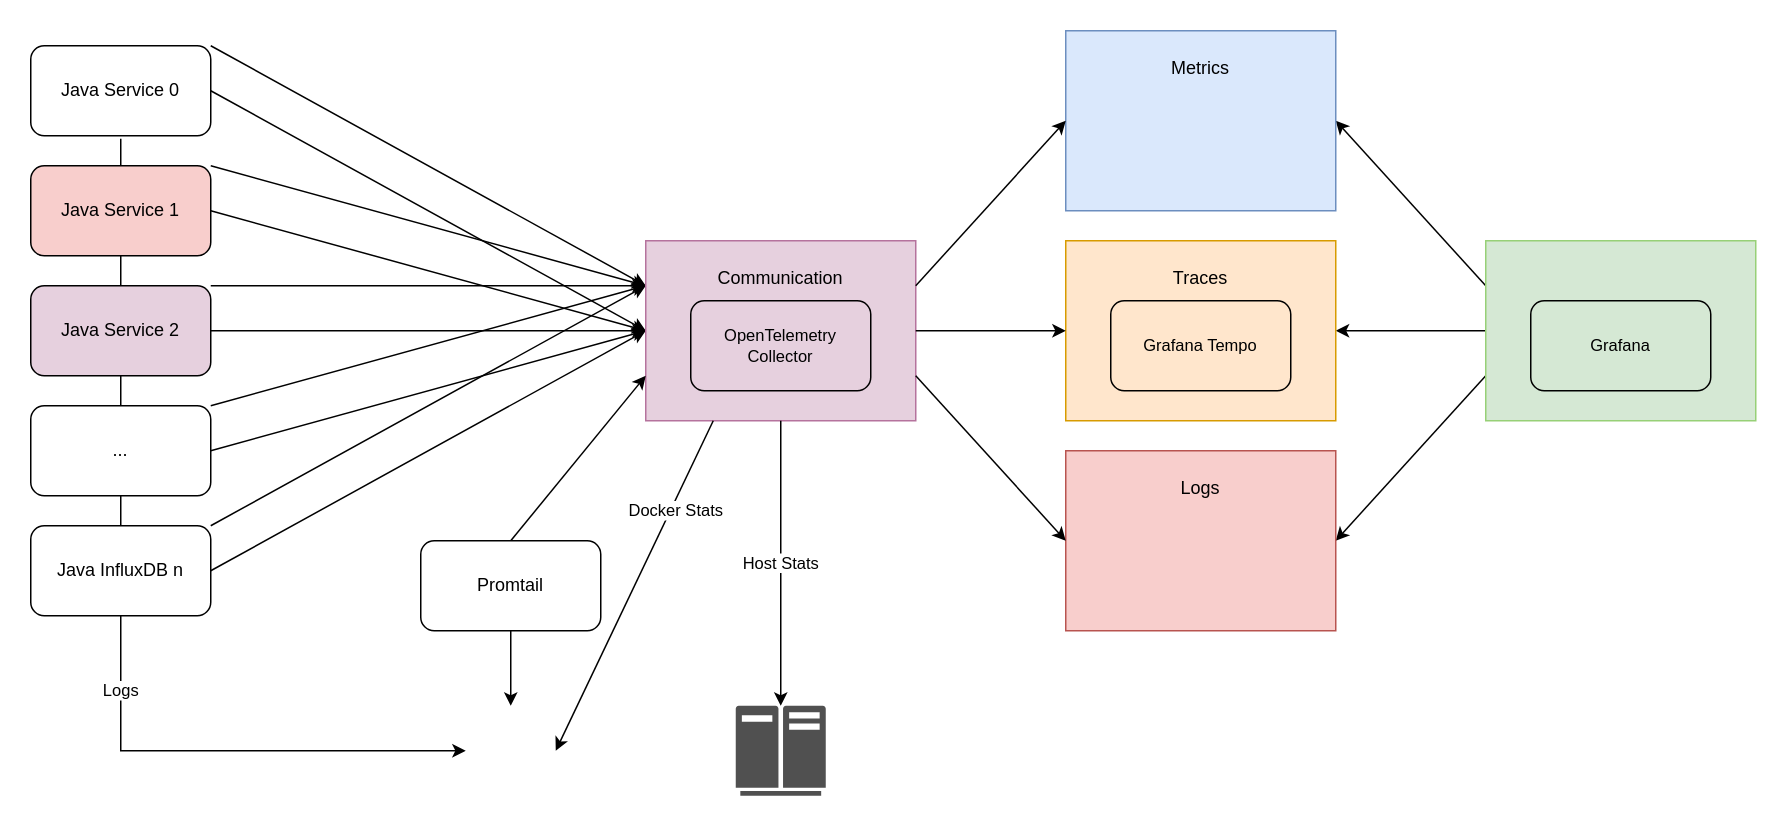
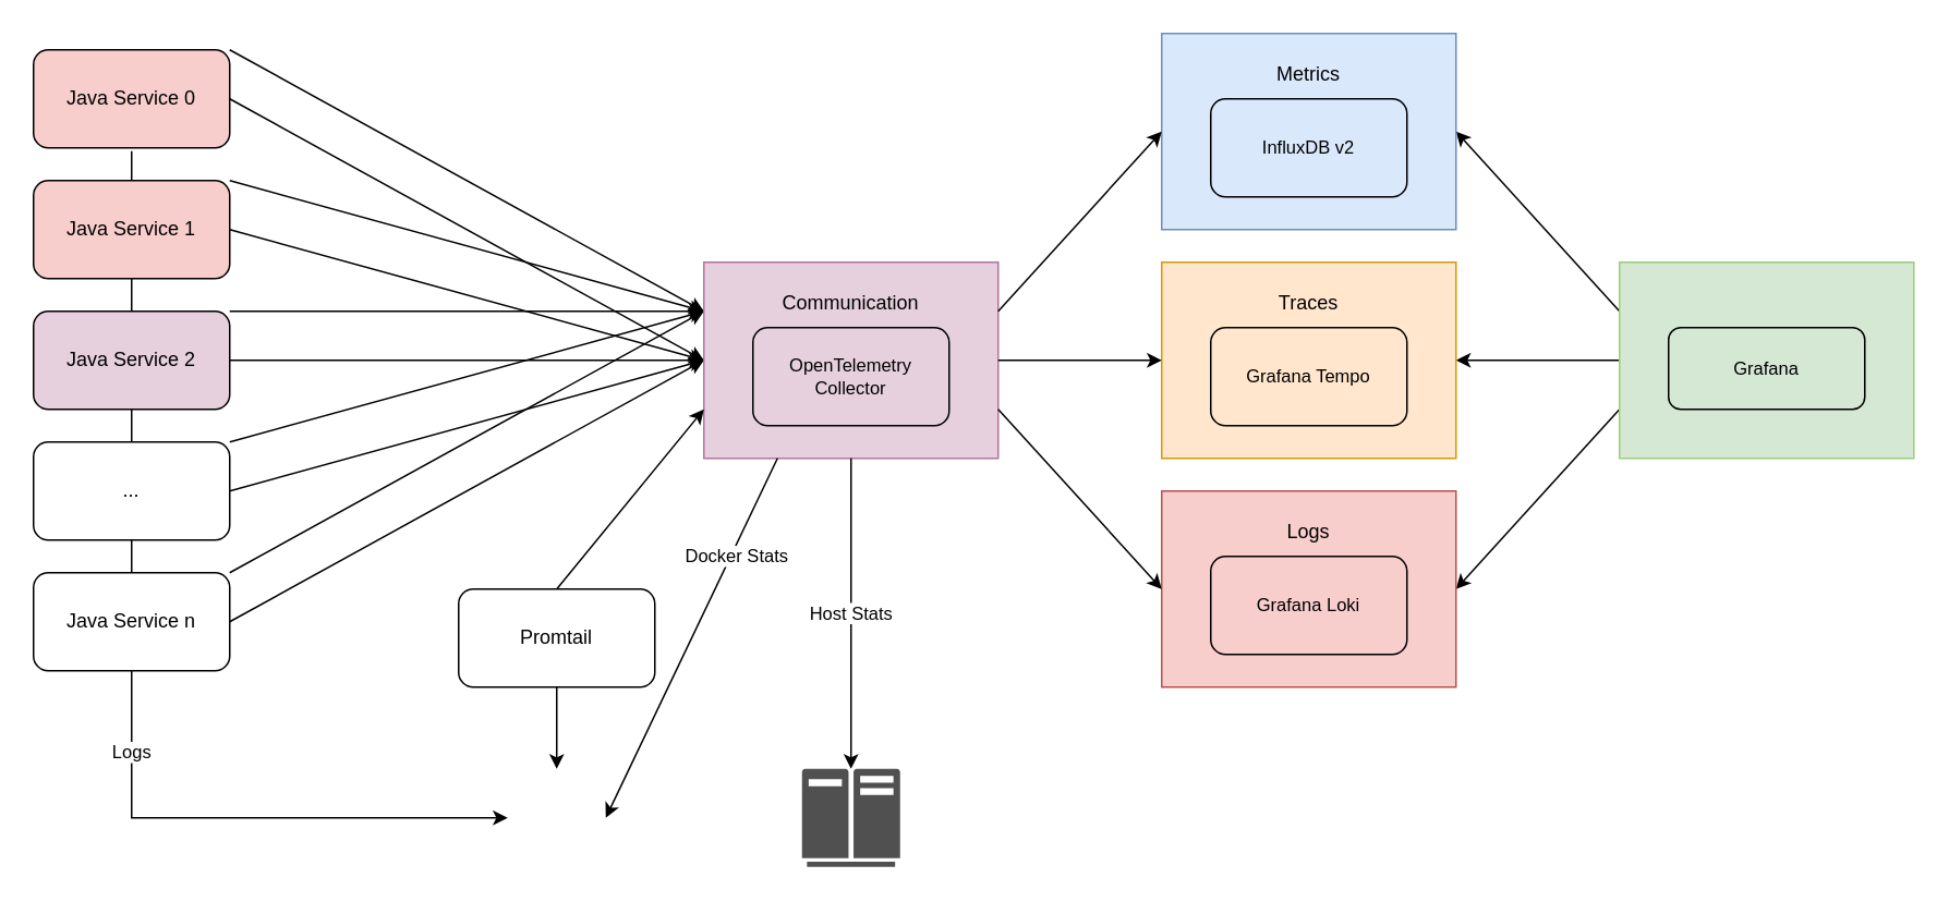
- <mxCell id="9" value="&lt;div&gt;Java Service 0&lt;br&gt;&lt;/div&gt;" style="rounded=1;whiteSpace=wrap;html=1;" parent="1" vertex="1"><mxGeometry x="20" y="30" width="120" height="60" as="geometry" /></mxCell>
+ <mxCell id="9" value="&lt;div&gt;Java Service 0&lt;br&gt;&lt;/div&gt;" style="rounded=1;whiteSpace=wrap;html=1;fillColor=#f8cecc;" parent="1" vertex="1"><mxGeometry x="20" y="30" width="120" height="60" as="geometry" /></mxCell>
+ <mxCell id="25" value="InfluxDB v2" style="rounded=1;whiteSpace=wrap;html=1;fontFamily=Helvetica;fontSize=11;fontColor=default;fillColor=none;" parent="1" vertex="1"><mxGeometry x="740" y="60" width="120" height="60" as="geometry" /></mxCell>
- <mxCell id="28" value="Grafana" style="rounded=1;whiteSpace=wrap;html=1;fontFamily=Helvetica;fontSize=11;fontColor=default;fillColor=none;" parent="1" vertex="1"><mxGeometry x="1020" y="200" width="120" height="60" as="geometry" /></mxCell>
+ <mxCell id="28" value="Grafana" style="rounded=1;whiteSpace=wrap;html=1;fontFamily=Helvetica;fontSize=11;fontColor=default;fillColor=none;" parent="1" vertex="1"><mxGeometry x="1020" y="200" width="120" height="50" as="geometry" /></mxCell>
+ <mxCell id="27" value="Grafana Loki" style="rounded=1;whiteSpace=wrap;html=1;fontFamily=Helvetica;fontSize=11;fontColor=default;fillColor=none;" parent="1" vertex="1"><mxGeometry x="740" y="340" width="120" height="60" as="geometry" /></mxCell>
- <mxCell id="21" value="&lt;div&gt;Java InfluxDB n&lt;br&gt;&lt;/div&gt;" style="rounded=1;whiteSpace=wrap;html=1;" parent="1" vertex="1"><mxGeometry x="20" y="350" width="120" height="60" as="geometry" /></mxCell>
+ <mxCell id="21" value="&lt;div&gt;Java Service n&lt;br&gt;&lt;/div&gt;" style="rounded=1;whiteSpace=wrap;html=1;" parent="1" vertex="1"><mxGeometry x="20" y="350" width="120" height="60" as="geometry" /></mxCell>
